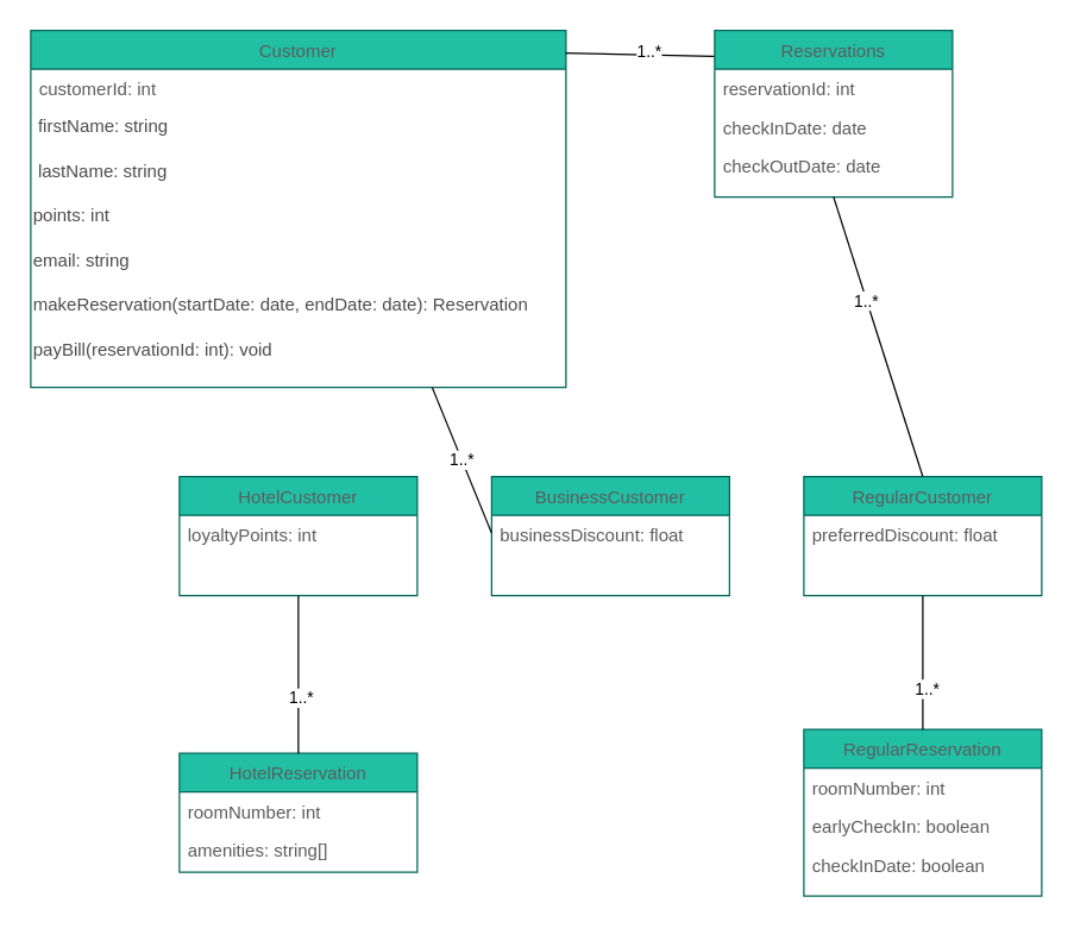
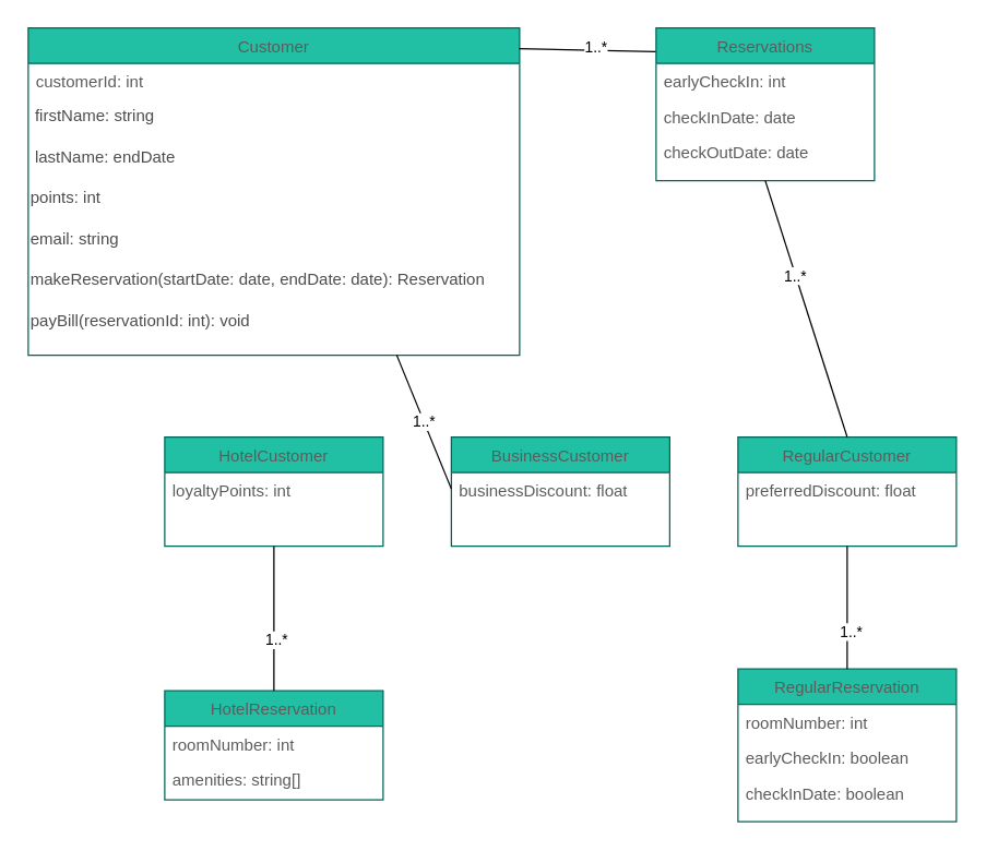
- <mxCell id="3" value="reservationId: int" style="text;align=left;verticalAlign=top;spacingLeft=4;spacingRight=4;overflow=hidden;rotatable=0;points=[[0,0.5],[1,0.5]];portConstraint=eastwest;labelBackgroundColor=none;fontColor=#5C5C5C;" parent="2" vertex="1"><mxGeometry y="26" width="160" height="26" as="geometry" /></mxCell>
+ <mxCell id="3" value="earlyCheckIn: int" style="text;align=left;verticalAlign=top;spacingLeft=4;spacingRight=4;overflow=hidden;rotatable=0;points=[[0,0.5],[1,0.5]];portConstraint=eastwest;labelBackgroundColor=none;fontColor=#5C5C5C;" parent="2" vertex="1"><mxGeometry y="26" width="160" height="26" as="geometry" /></mxCell>
- <mxCell id="22" value="&lt;div style=&quot;&quot;&gt;&lt;font color=&quot;#4d4d4d&quot;&gt;&amp;nbsp;lastName: string&lt;/font&gt;&lt;/div&gt;" style="text;html=1;align=left;verticalAlign=middle;resizable=0;points=[];autosize=1;strokeColor=none;fillColor=none;" parent="19" vertex="1"><mxGeometry y="80" width="360" height="30" as="geometry" /></mxCell>
+ <mxCell id="22" value="&lt;div style=&quot;&quot;&gt;&lt;font color=&quot;#4d4d4d&quot;&gt;&amp;nbsp;lastName: endDate&lt;/font&gt;&lt;/div&gt;" style="text;html=1;align=left;verticalAlign=middle;resizable=0;points=[];autosize=1;strokeColor=none;fillColor=none;" parent="19" vertex="1"><mxGeometry y="80" width="360" height="30" as="geometry" /></mxCell>
